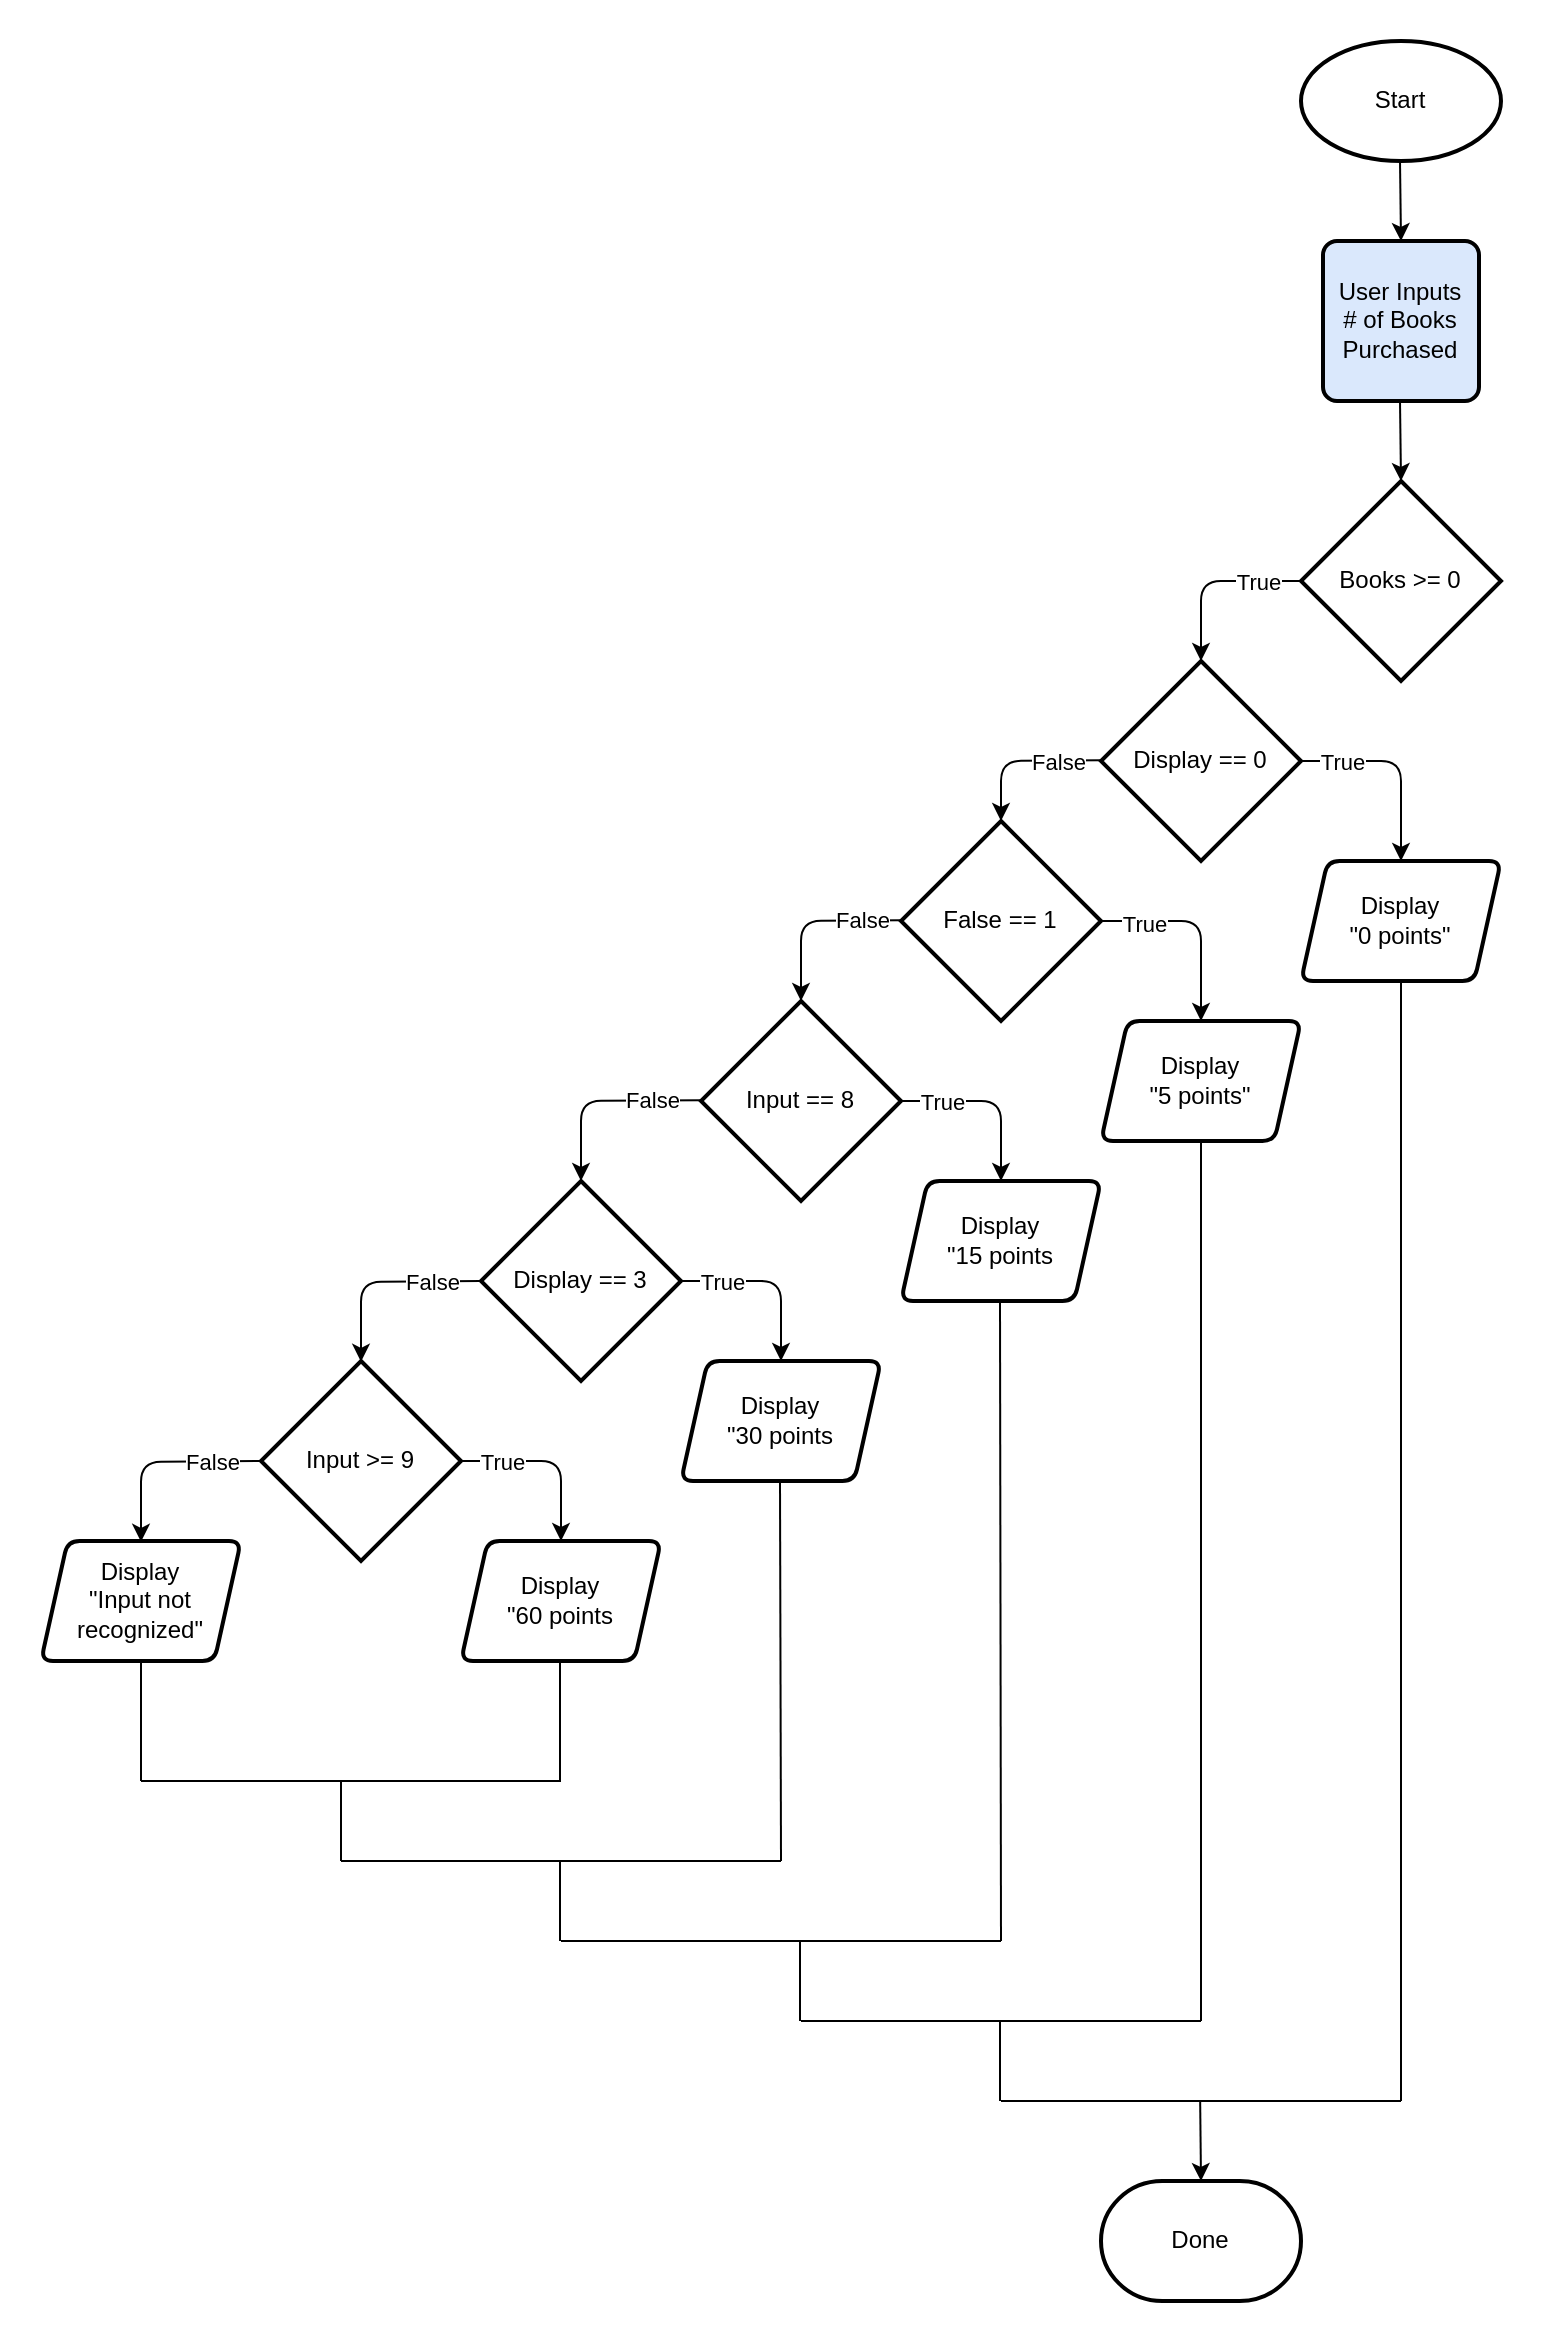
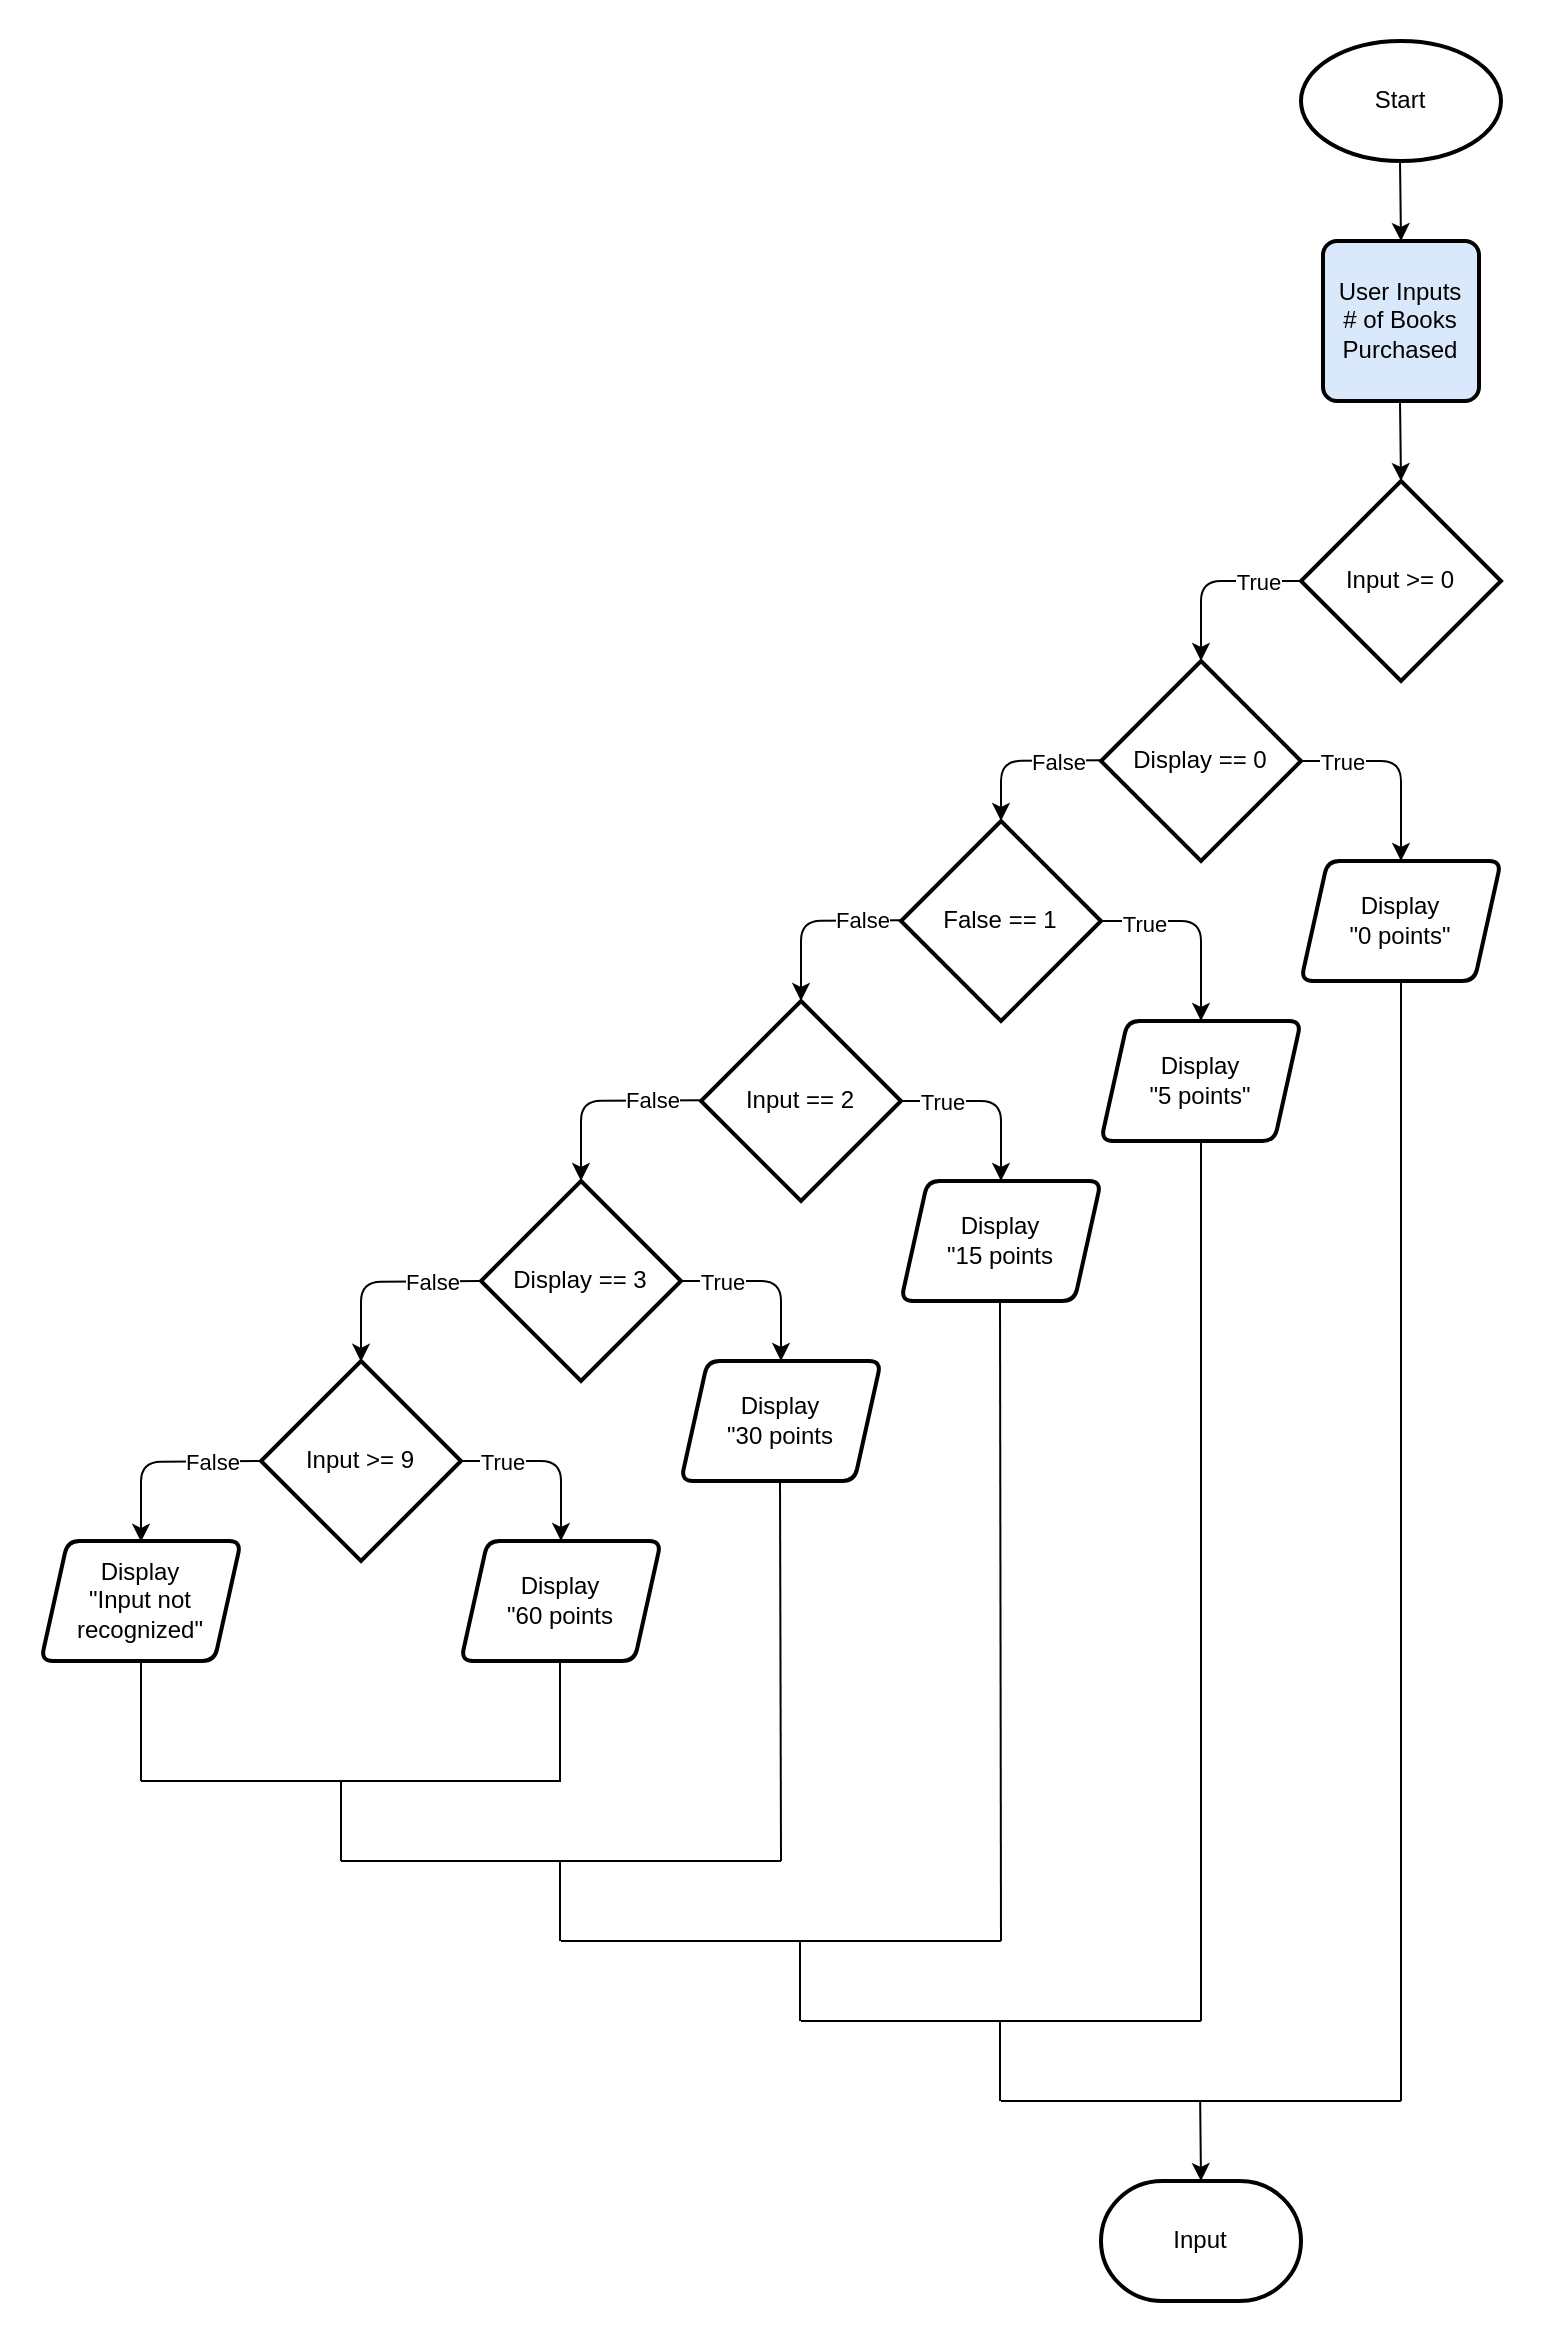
- <mxCell id="3" value="Books &amp;gt;= 0" style="strokeWidth=2;html=1;shape=mxgraph.flowchart.decision;whiteSpace=wrap;" parent="1" vertex="1"><mxGeometry x="650" y="240" width="100" height="100" as="geometry" /></mxCell>
+ <mxCell id="3" value="Input &amp;gt;= 0" style="strokeWidth=2;html=1;shape=mxgraph.flowchart.decision;whiteSpace=wrap;" parent="1" vertex="1"><mxGeometry x="650" y="240" width="100" height="100" as="geometry" /></mxCell>
- <mxCell id="15" value="Input == 8" style="strokeWidth=2;html=1;shape=mxgraph.flowchart.decision;whiteSpace=wrap;" parent="1" vertex="1"><mxGeometry x="350" y="500" width="100" height="100" as="geometry" /></mxCell>
+ <mxCell id="15" value="Input == 2" style="strokeWidth=2;html=1;shape=mxgraph.flowchart.decision;whiteSpace=wrap;" parent="1" vertex="1"><mxGeometry x="350" y="500" width="100" height="100" as="geometry" /></mxCell>
- <mxCell id="30" value="Done" style="strokeWidth=2;html=1;shape=mxgraph.flowchart.terminator;whiteSpace=wrap;" parent="1" vertex="1"><mxGeometry x="550" y="1090" width="100" height="60" as="geometry" /></mxCell>
+ <mxCell id="30" value="Input" style="strokeWidth=2;html=1;shape=mxgraph.flowchart.terminator;whiteSpace=wrap;" parent="1" vertex="1"><mxGeometry x="550" y="1090" width="100" height="60" as="geometry" /></mxCell>
